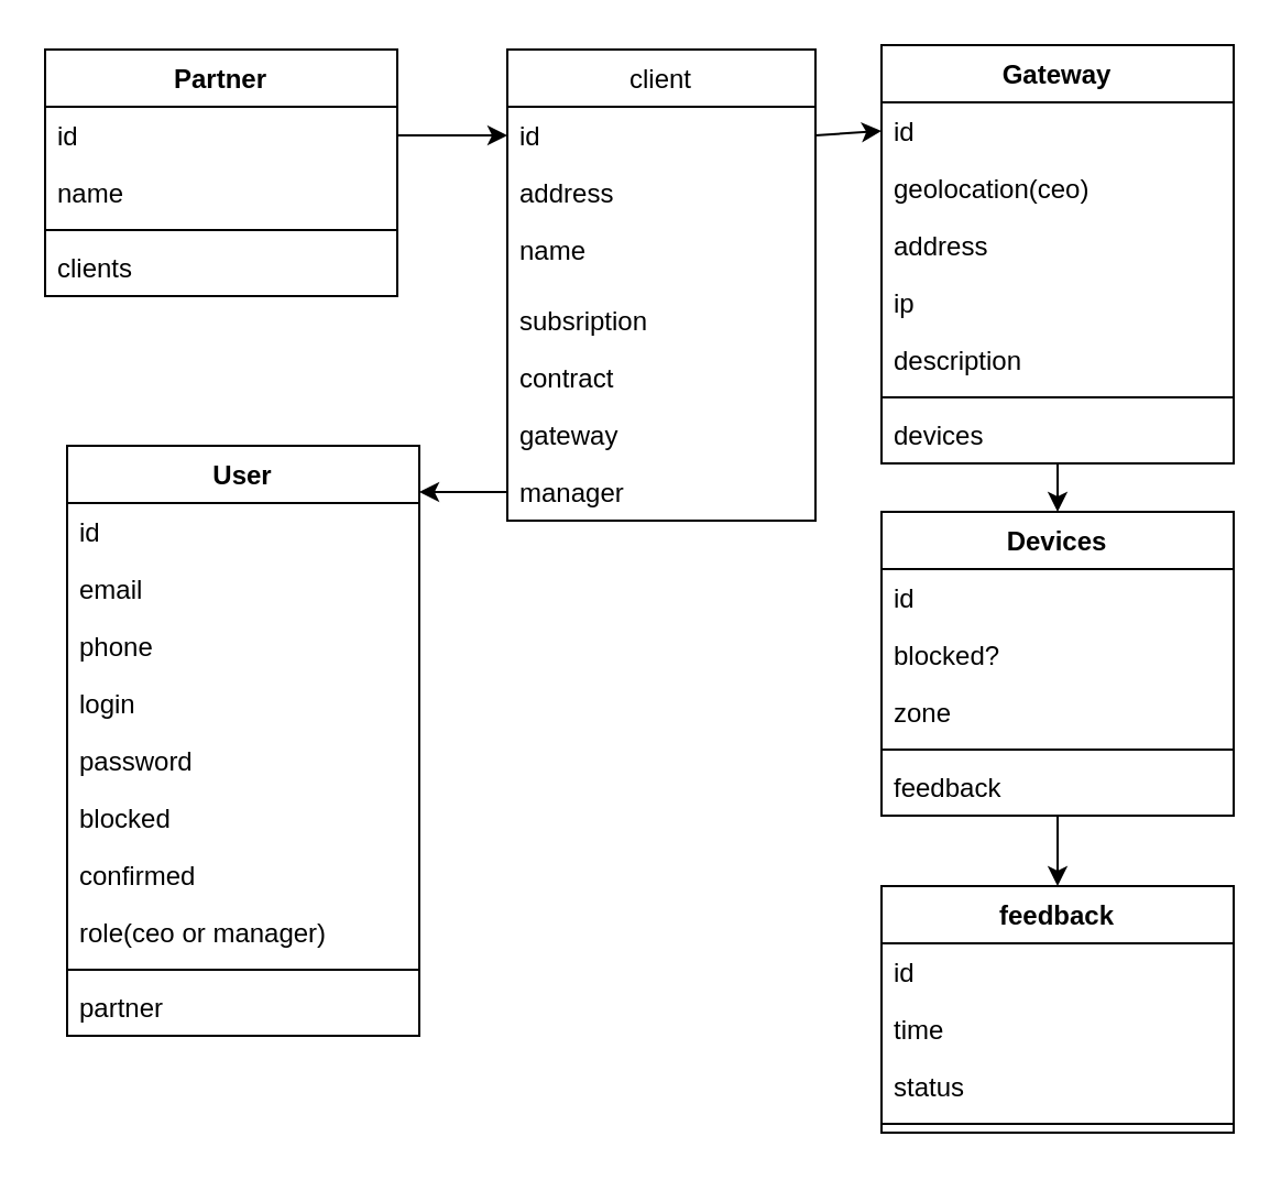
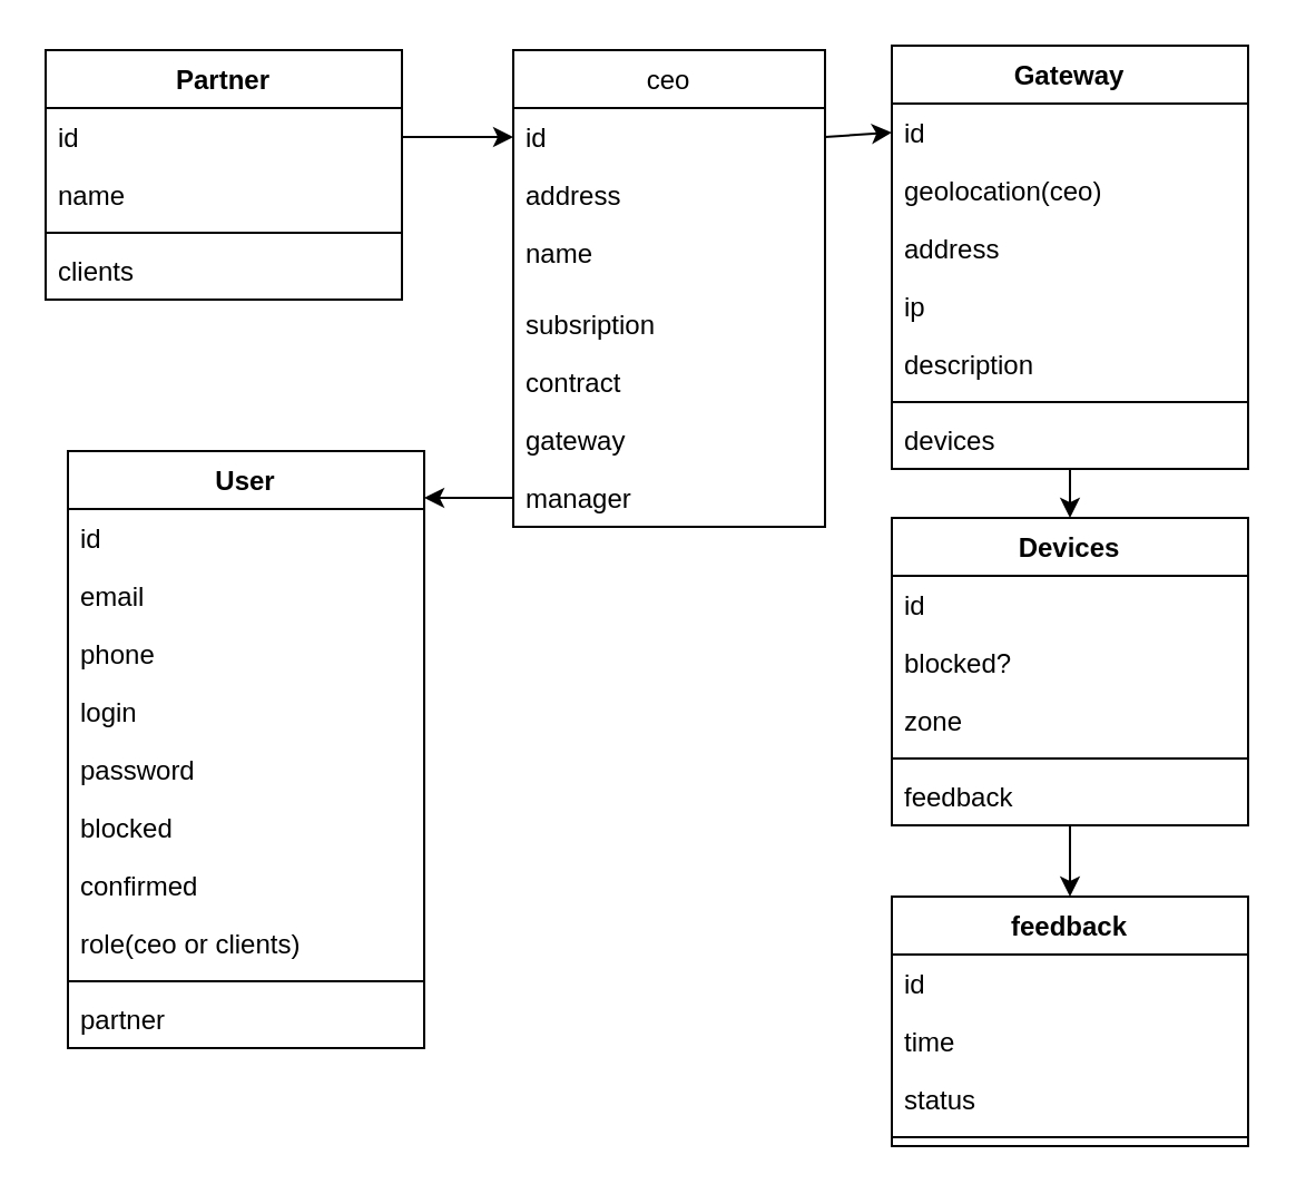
- <mxCell id="2" value="client" style="swimlane;fontStyle=0;childLayout=stackLayout;horizontal=1;startSize=26;fillColor=none;horizontalStack=0;resizeParent=1;resizeParentMax=0;resizeLast=0;collapsible=1;marginBottom=0;" vertex="1" parent="1"><mxGeometry x="230" y="22" width="140" height="214" as="geometry" /></mxCell>
+ <mxCell id="2" value="ceo" style="swimlane;fontStyle=0;childLayout=stackLayout;horizontal=1;startSize=26;fillColor=none;horizontalStack=0;resizeParent=1;resizeParentMax=0;resizeLast=0;collapsible=1;marginBottom=0;" vertex="1" parent="1"><mxGeometry x="230" y="22" width="140" height="214" as="geometry" /></mxCell>
- <mxCell id="46" value="role(ceo or manager)" style="text;strokeColor=none;fillColor=none;align=left;verticalAlign=top;spacingLeft=4;spacingRight=4;overflow=hidden;rotatable=0;points=[[0,0.5],[1,0.5]];portConstraint=eastwest;" vertex="1" parent="38"><mxGeometry y="208" width="160" height="26" as="geometry" /></mxCell>
+ <mxCell id="46" value="role(ceo or clients)" style="text;strokeColor=none;fillColor=none;align=left;verticalAlign=top;spacingLeft=4;spacingRight=4;overflow=hidden;rotatable=0;points=[[0,0.5],[1,0.5]];portConstraint=eastwest;" vertex="1" parent="38"><mxGeometry y="208" width="160" height="26" as="geometry" /></mxCell>
